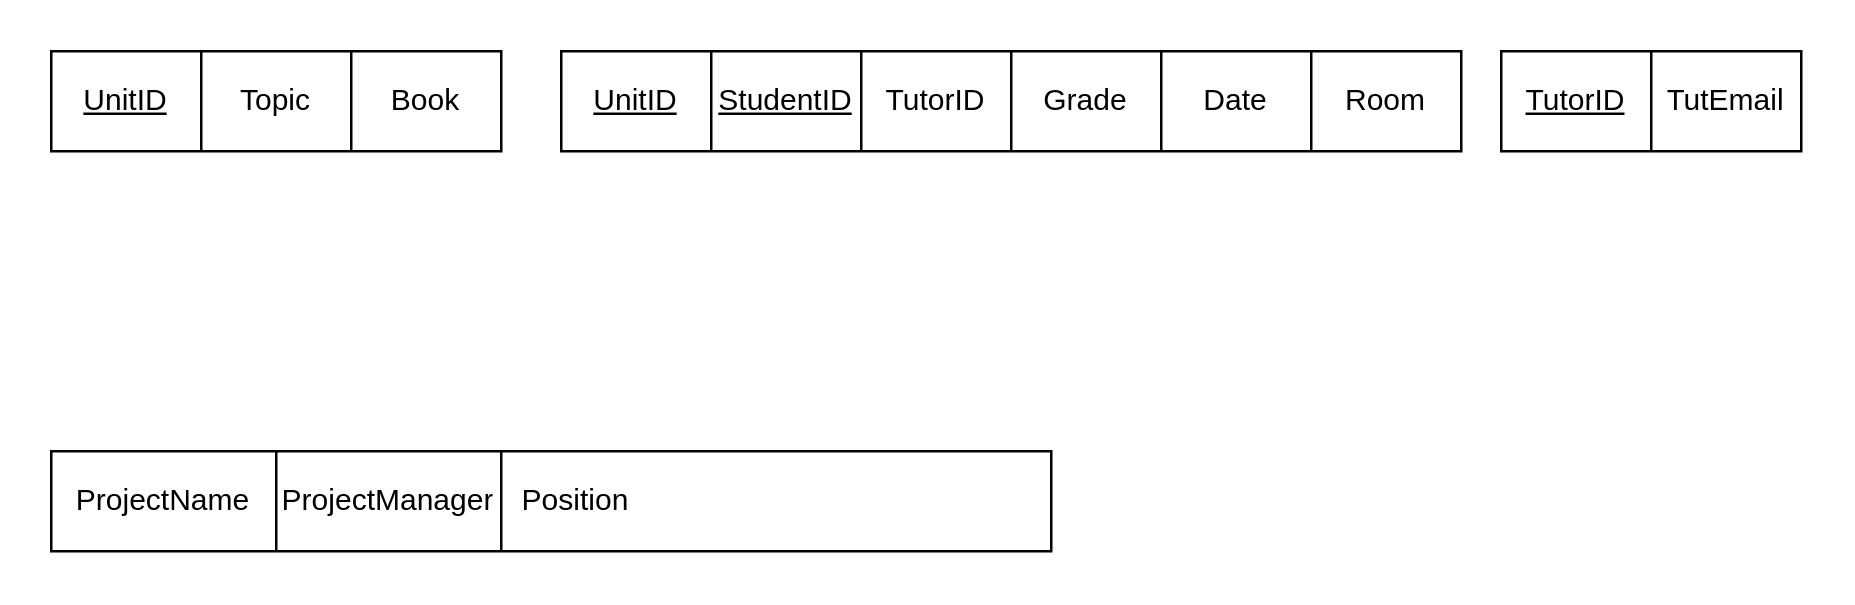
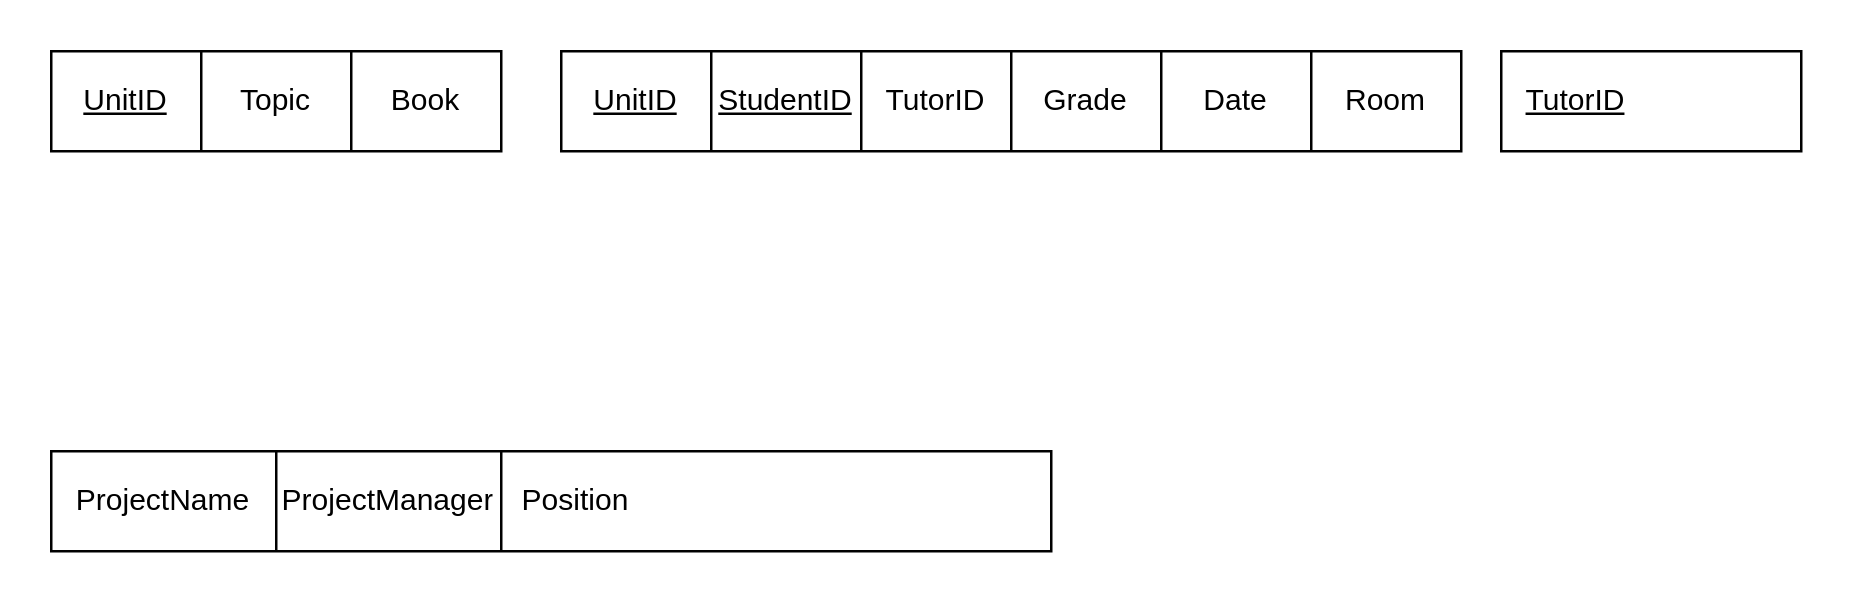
- <mxCell id="5" value="TutEmail" style="shape=partialRectangle;html=1;whiteSpace=wrap;connectable=0;fillColor=none;top=0;left=0;bottom=0;right=0;overflow=hidden;pointerEvents=1;" vertex="1" parent="3"><mxGeometry x="60" width="60" height="40" as="geometry"><mxRectangle width="60" height="40" as="alternateBounds" /></mxGeometry></mxCell>
